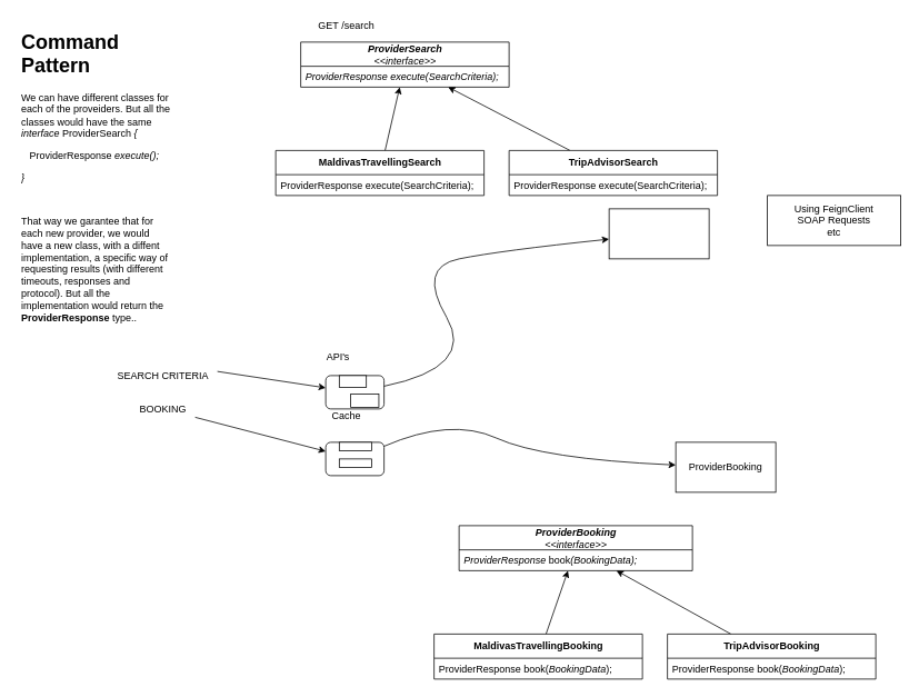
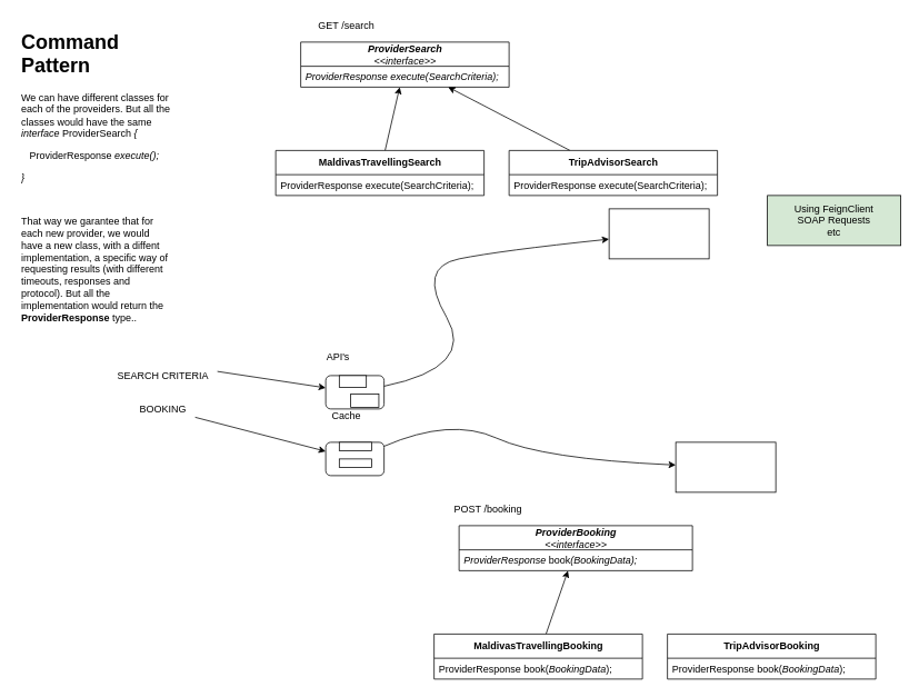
- <mxCell id="30" value="Using FeignClient&lt;br&gt;SOAP Requests&lt;br&gt;etc" style="rounded=0;whiteSpace=wrap;html=1;" vertex="1" parent="1"><mxGeometry x="920" y="234" width="160" height="60" as="geometry" /></mxCell>
+ <mxCell id="30" value="Using FeignClient&lt;br&gt;SOAP Requests&lt;br&gt;etc" style="rounded=0;whiteSpace=wrap;html=1;fillColor=#d5e8d4;" vertex="1" parent="1"><mxGeometry x="920" y="234" width="160" height="60" as="geometry" /></mxCell>
- <mxCell id="29" value="ProviderBooking" style="text;html=1;strokeColor=none;fillColor=none;align=center;verticalAlign=middle;whiteSpace=wrap;rounded=0;" vertex="1" parent="1"><mxGeometry x="830" y="550" width="80" height="20" as="geometry" /></mxCell>
+ <mxCell id="16" value="POST /booking" style="text;html=1;strokeColor=none;fillColor=none;align=center;verticalAlign=middle;whiteSpace=wrap;rounded=0;" vertex="1" parent="1"><mxGeometry x="520" y="600" width="130" height="20" as="geometry" /></mxCell>
- <mxCell id="22" style="edgeStyle=none;rounded=0;orthogonalLoop=1;jettySize=auto;html=1;" edge="1" parent="1" source="23" target="17"><mxGeometry relative="1" as="geometry" /></mxCell>
